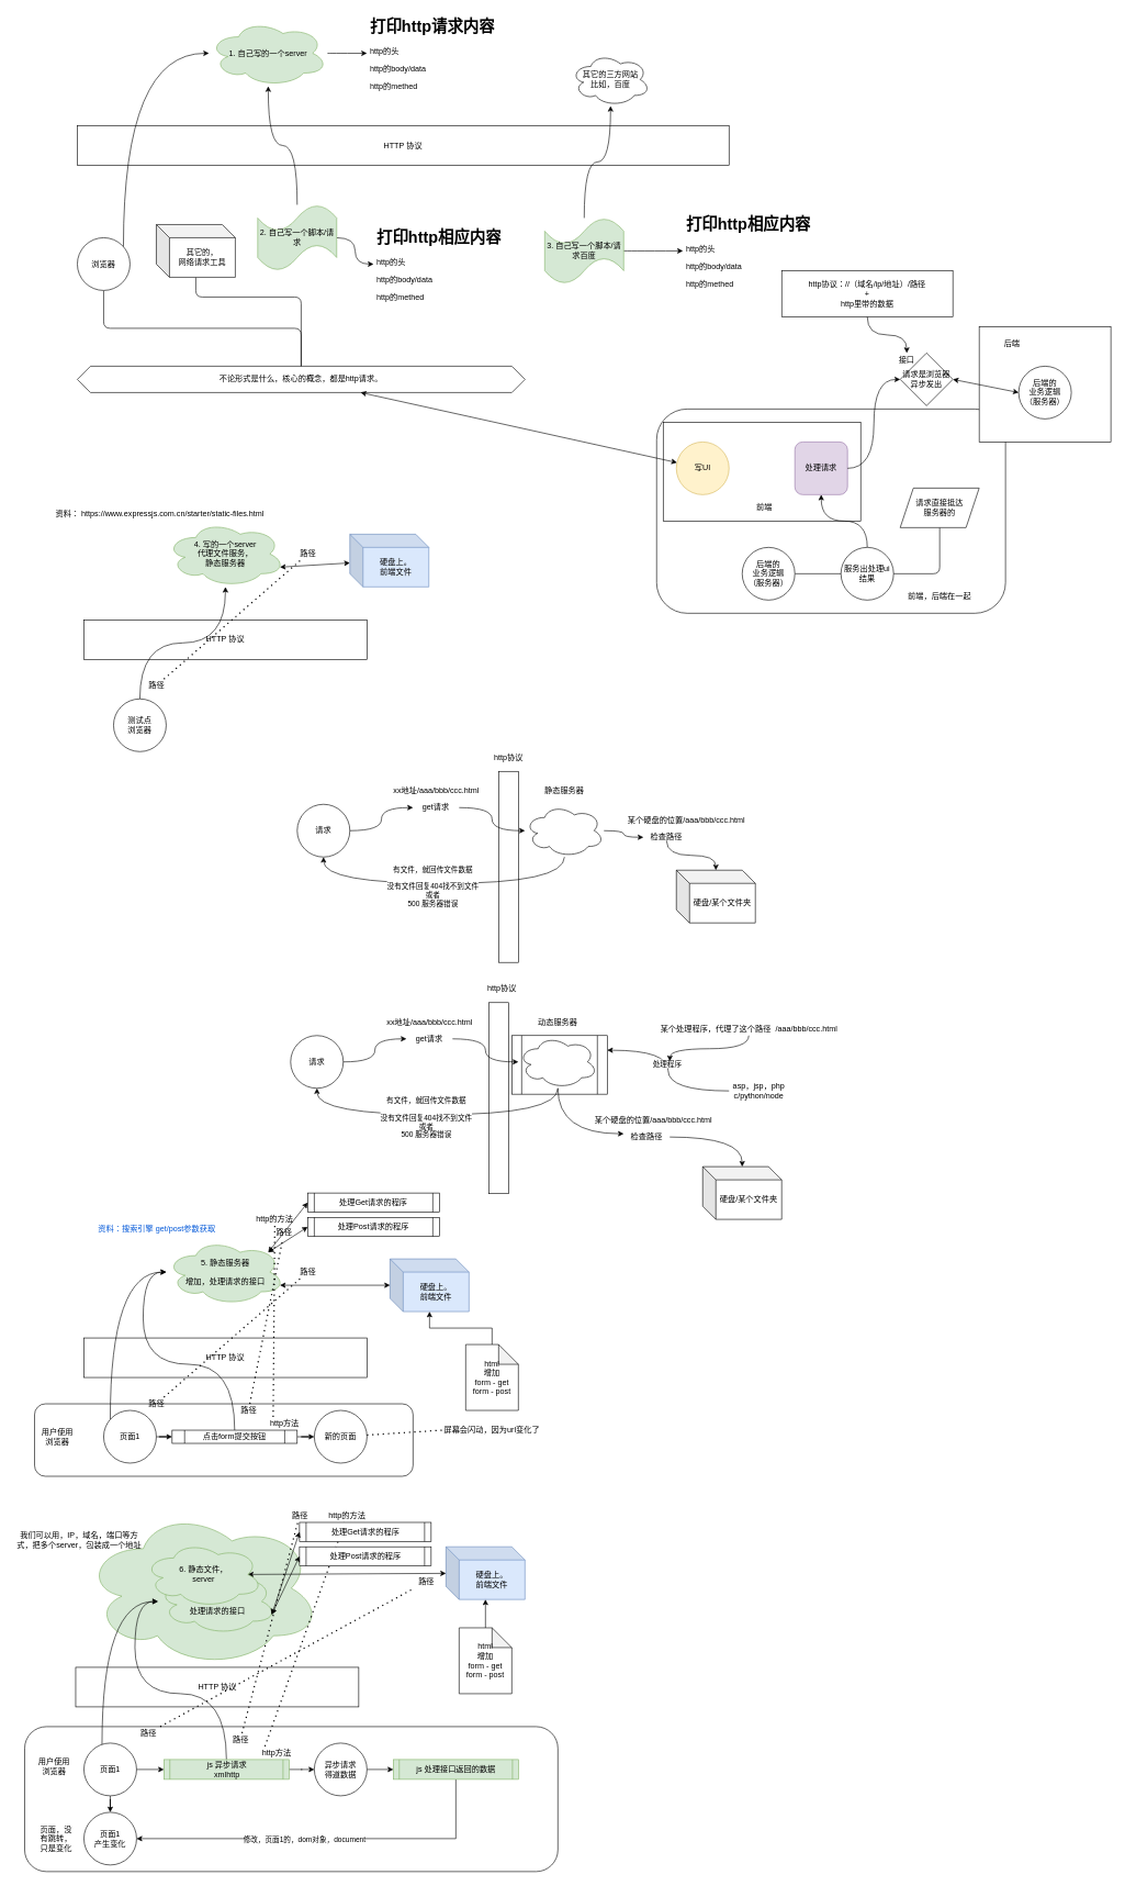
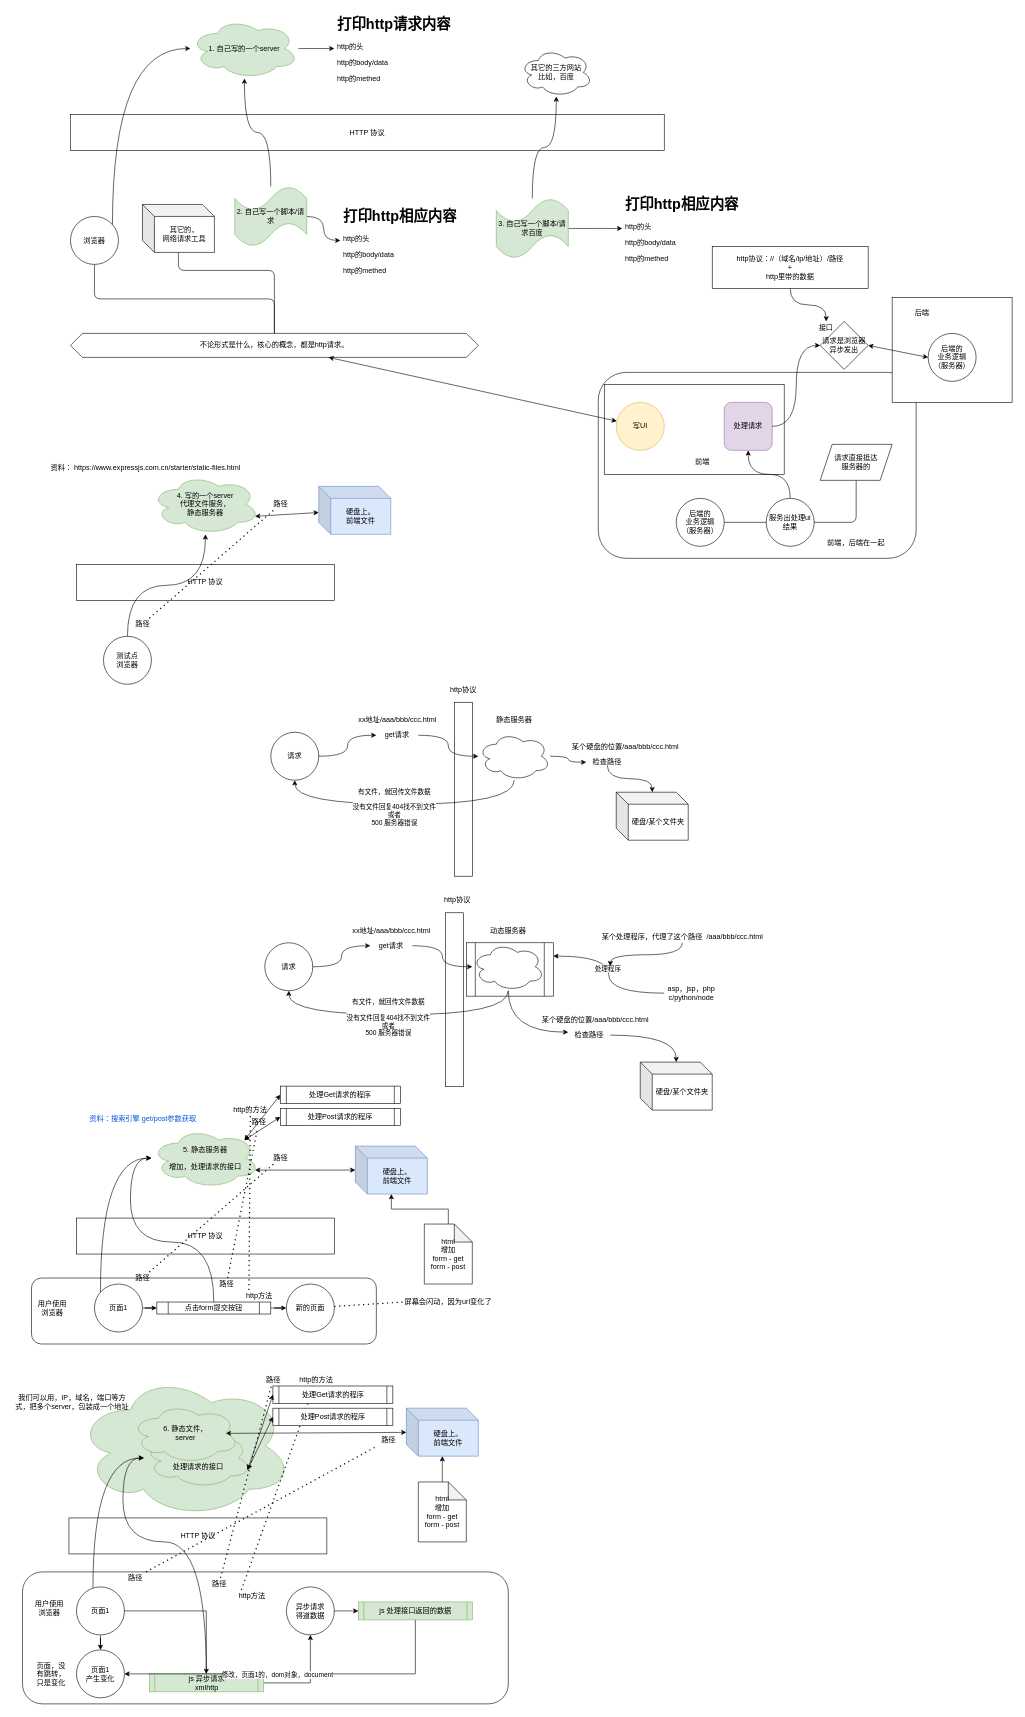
- <mxCell id="32" value="前端" style="text;html=1;strokeColor=none;fillColor=none;align=center;verticalAlign=middle;whiteSpace=wrap;rounded=0;" parent="27" vertex="1"><mxGeometry x="134" y="120" width="40" height="20" as="geometry" /></mxCell>
+ <mxCell id="32" value="前端" style="text;html=1;strokeColor=none;fillColor=none;align=center;verticalAlign=middle;whiteSpace=wrap;rounded=0;" parent="27" vertex="1"><mxGeometry x="144" y="120" width="40" height="20" as="geometry" /></mxCell>
- <mxCell id="137" value="js 异步请求&lt;br&gt;xmlhttp" style="shape=process;whiteSpace=wrap;html=1;backgroundOutline=1;fontFamily=Helvetica;fontSize=12;align=center;strokeColor=#82b366;fillColor=#d5e8d4;size=0.045;" vertex="1" parent="1"><mxGeometry x="248.5" y="2670" width="190" height="30" as="geometry" /></mxCell>
+ <mxCell id="137" value="js 异步请求&lt;br&gt;xmlhttp" style="shape=process;whiteSpace=wrap;html=1;backgroundOutline=1;fontFamily=Helvetica;fontSize=12;align=center;strokeColor=#82b366;fillColor=#d5e8d4;size=0.045;" vertex="1" parent="1"><mxGeometry x="248.5" y="2790" width="190" height="30" as="geometry" /></mxCell>
